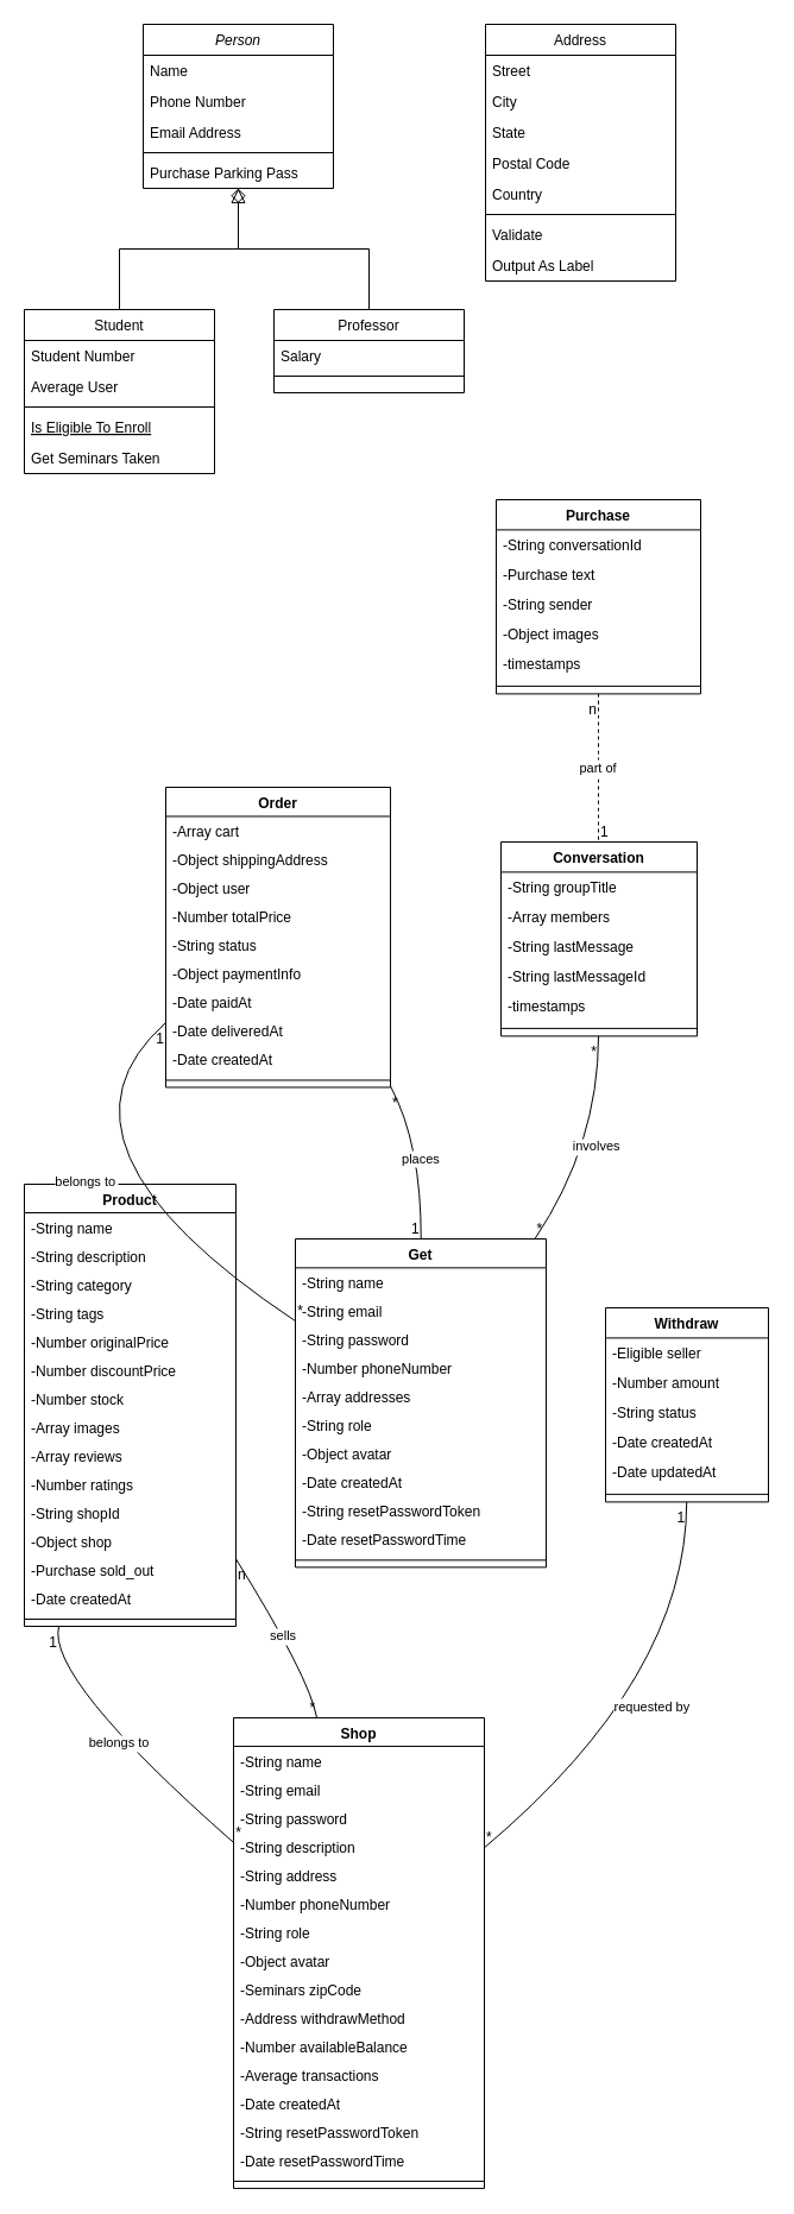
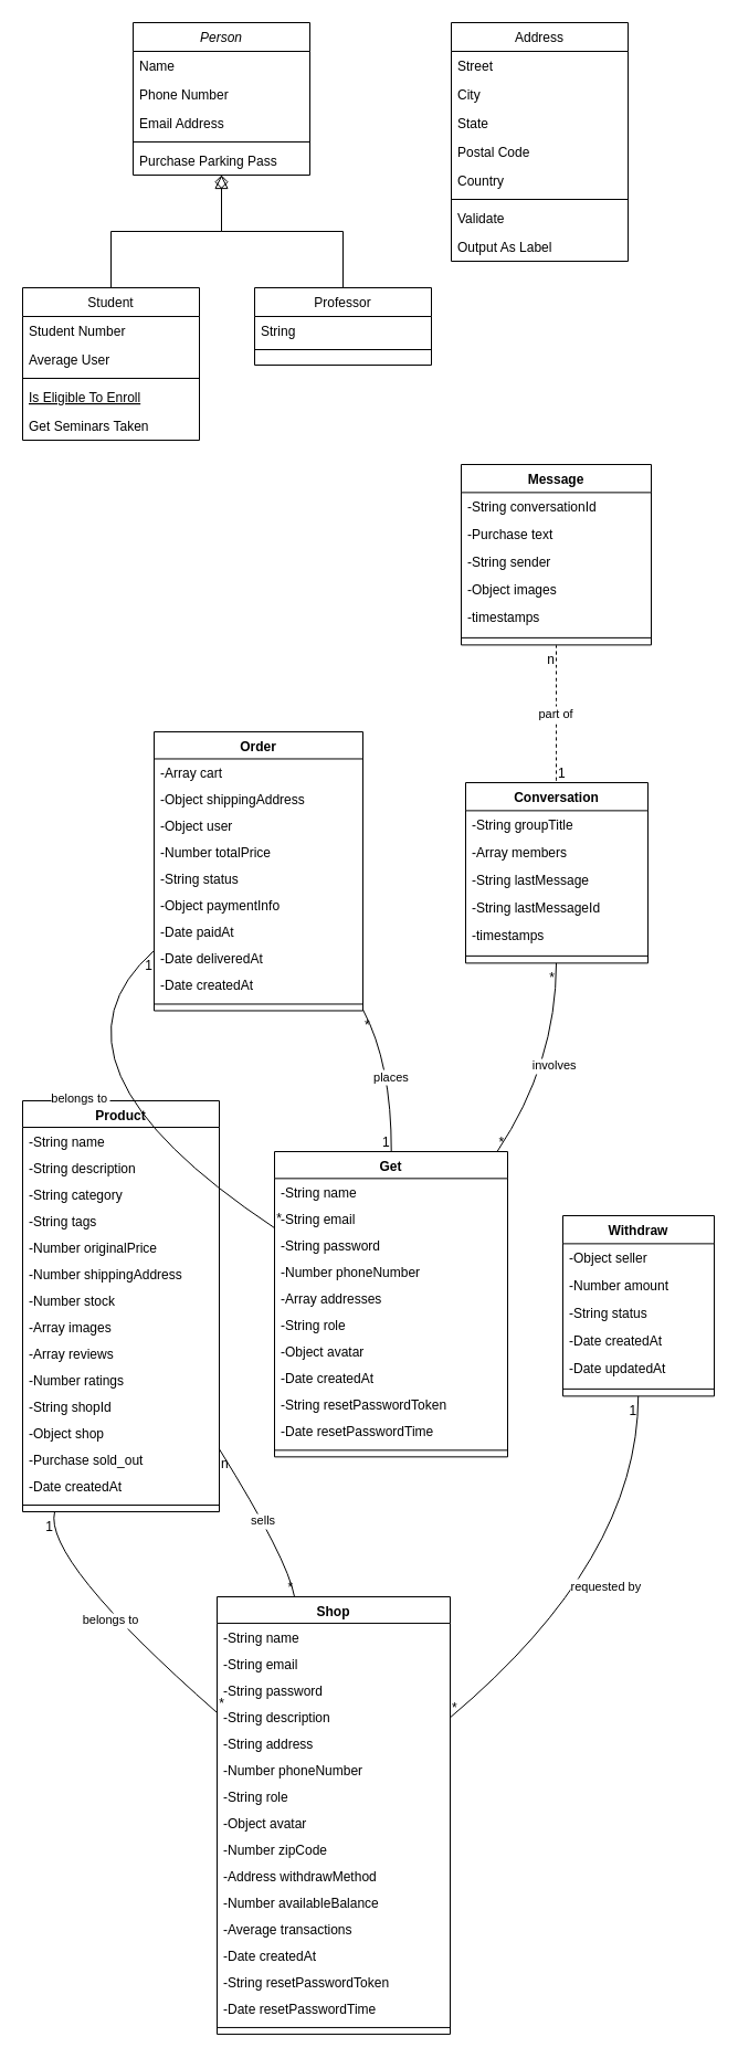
- <mxCell id="16" value="Salary" style="text;align=left;verticalAlign=top;spacingLeft=4;spacingRight=4;overflow=hidden;rotatable=0;points=[[0,0.5],[1,0.5]];portConstraint=eastwest;" parent="15" vertex="1"><mxGeometry y="26" width="160" height="26" as="geometry" /></mxCell>
+ <mxCell id="16" value="String" style="text;align=left;verticalAlign=top;spacingLeft=4;spacingRight=4;overflow=hidden;rotatable=0;points=[[0,0.5],[1,0.5]];portConstraint=eastwest;" parent="15" vertex="1"><mxGeometry y="26" width="160" height="26" as="geometry" /></mxCell>
- <mxCell id="91" value="Purchase" style="swimlane;fontStyle=1;align=center;verticalAlign=top;childLayout=stackLayout;horizontal=1;startSize=25.385;horizontalStack=0;resizeParent=1;resizeParentMax=0;resizeLast=0;collapsible=0;marginBottom=0;" vertex="1" parent="1"><mxGeometry x="417" y="420" width="172" height="163.385" as="geometry" /></mxCell>
+ <mxCell id="91" value="Message" style="swimlane;fontStyle=1;align=center;verticalAlign=top;childLayout=stackLayout;horizontal=1;startSize=25.385;horizontalStack=0;resizeParent=1;resizeParentMax=0;resizeLast=0;collapsible=0;marginBottom=0;" vertex="1" parent="1"><mxGeometry x="417" y="420" width="172" height="163.385" as="geometry" /></mxCell>
- <mxCell id="85" value="-Eligible seller" style="text;strokeColor=none;fillColor=none;align=left;verticalAlign=top;spacingLeft=4;spacingRight=4;overflow=hidden;rotatable=0;points=[[0,0.5],[1,0.5]];portConstraint=eastwest;" vertex="1" parent="84"><mxGeometry y="25.385" width="137" height="25" as="geometry" /></mxCell>
+ <mxCell id="85" value="-Object seller" style="text;strokeColor=none;fillColor=none;align=left;verticalAlign=top;spacingLeft=4;spacingRight=4;overflow=hidden;rotatable=0;points=[[0,0.5],[1,0.5]];portConstraint=eastwest;" vertex="1" parent="84"><mxGeometry y="25.385" width="137" height="25" as="geometry" /></mxCell>
- <mxCell id="45" value="-Number discountPrice" style="text;strokeColor=none;fillColor=none;align=left;verticalAlign=top;spacingLeft=4;spacingRight=4;overflow=hidden;rotatable=0;points=[[0,0.5],[1,0.5]];portConstraint=eastwest;" vertex="1" parent="39"><mxGeometry y="144" width="178" height="24" as="geometry" /></mxCell>
+ <mxCell id="45" value="-Number shippingAddress" style="text;strokeColor=none;fillColor=none;align=left;verticalAlign=top;spacingLeft=4;spacingRight=4;overflow=hidden;rotatable=0;points=[[0,0.5],[1,0.5]];portConstraint=eastwest;" vertex="1" parent="39"><mxGeometry y="144" width="178" height="24" as="geometry" /></mxCell>
- <mxCell id="64" value="-Seminars zipCode" style="text;strokeColor=none;fillColor=none;align=left;verticalAlign=top;spacingLeft=4;spacingRight=4;overflow=hidden;rotatable=0;points=[[0,0.5],[1,0.5]];portConstraint=eastwest;" vertex="1" parent="55"><mxGeometry y="215.939" width="211" height="24" as="geometry" /></mxCell>
+ <mxCell id="64" value="-Number zipCode" style="text;strokeColor=none;fillColor=none;align=left;verticalAlign=top;spacingLeft=4;spacingRight=4;overflow=hidden;rotatable=0;points=[[0,0.5],[1,0.5]];portConstraint=eastwest;" vertex="1" parent="55"><mxGeometry y="215.939" width="211" height="24" as="geometry" /></mxCell>
